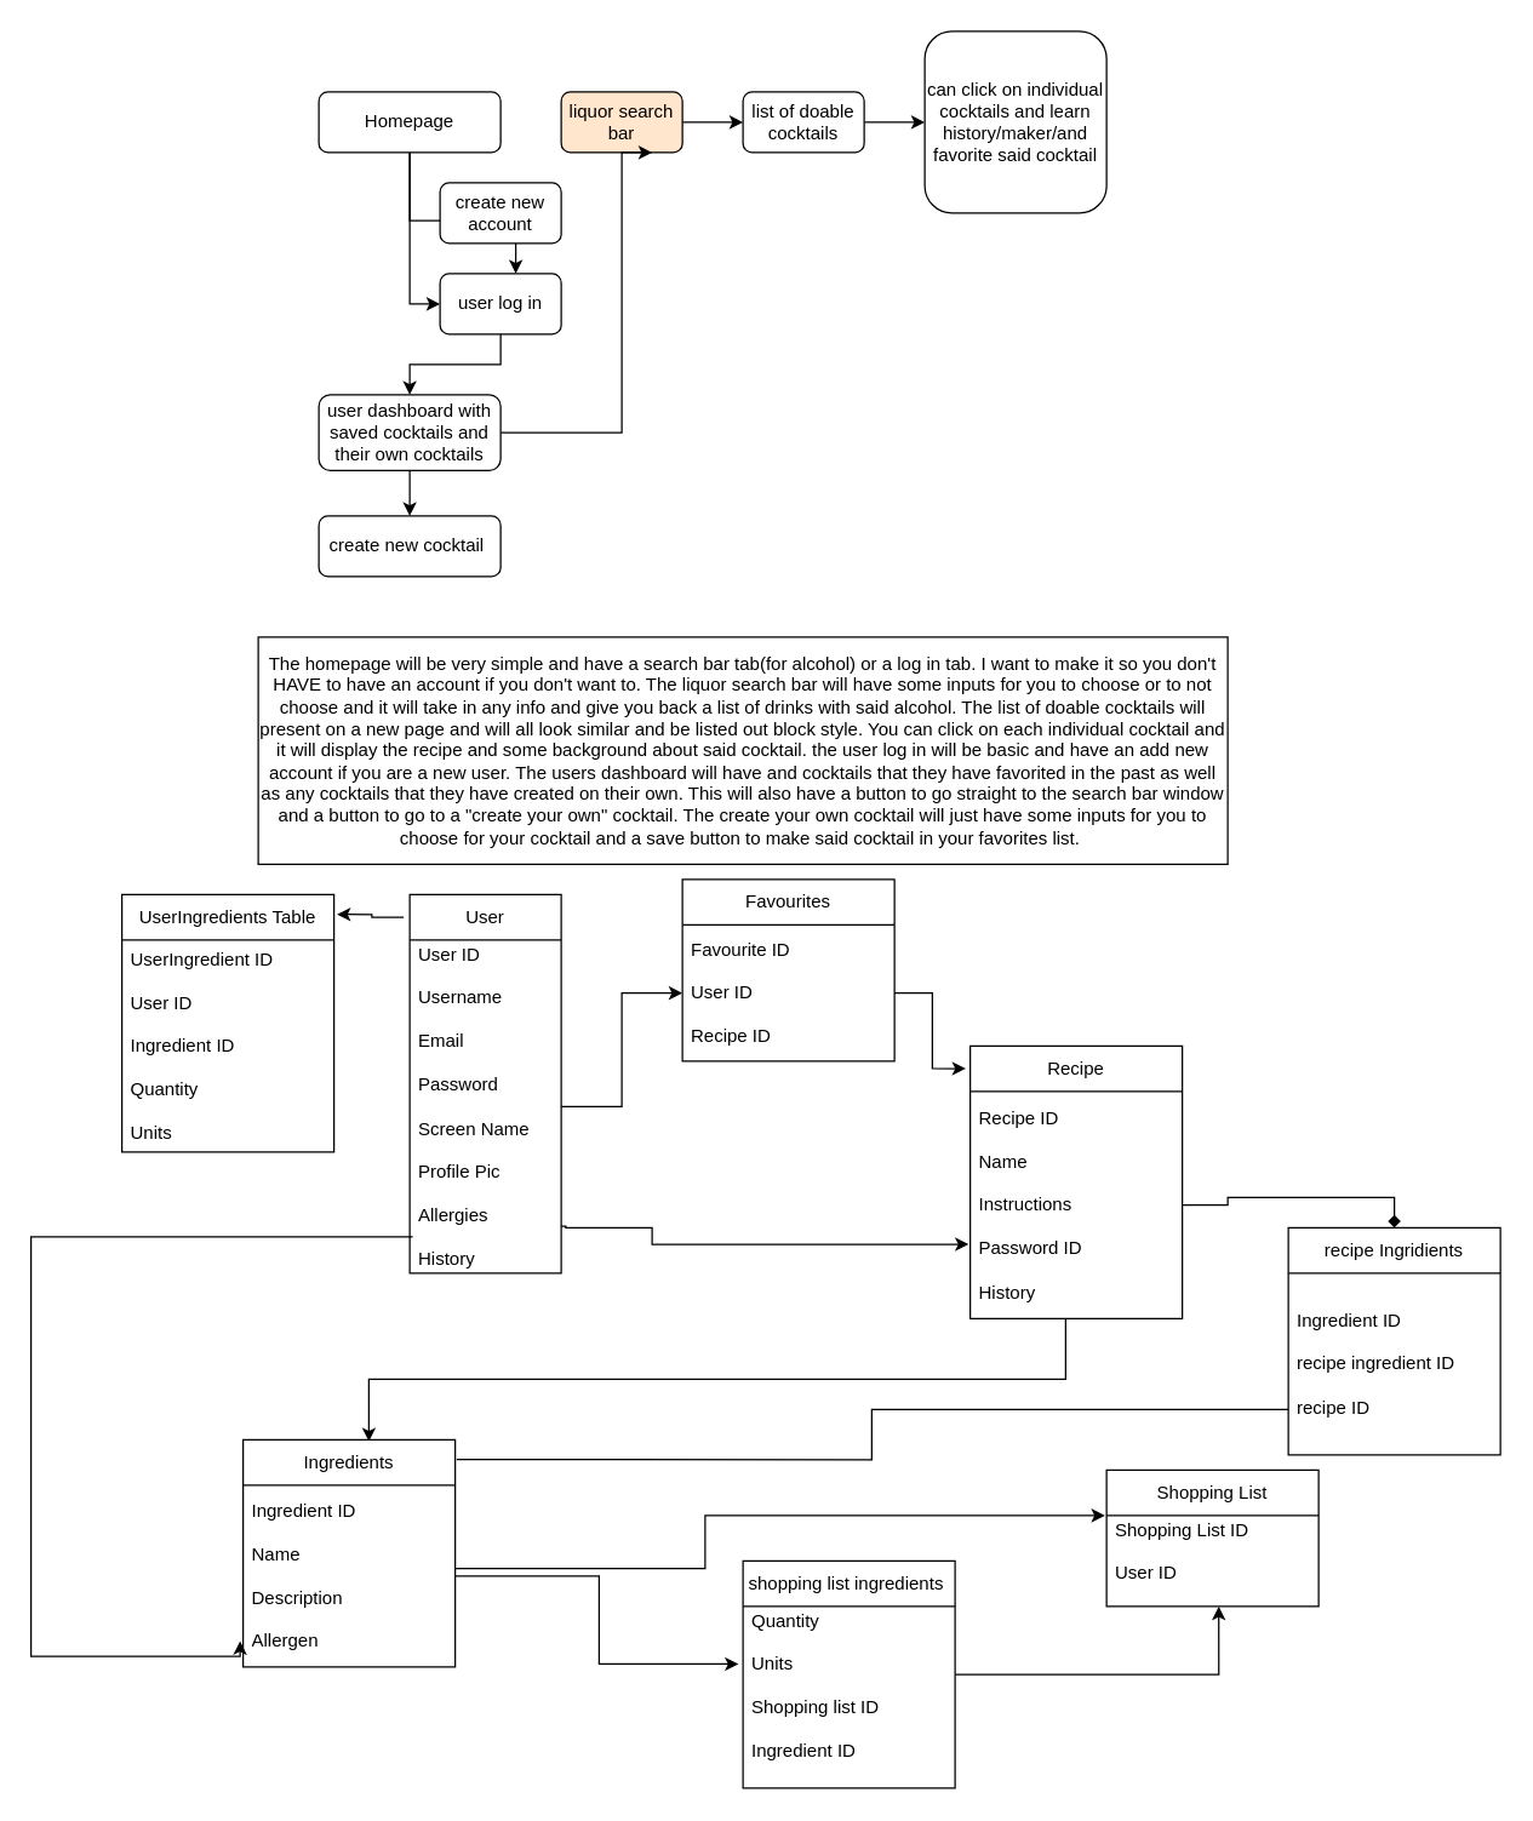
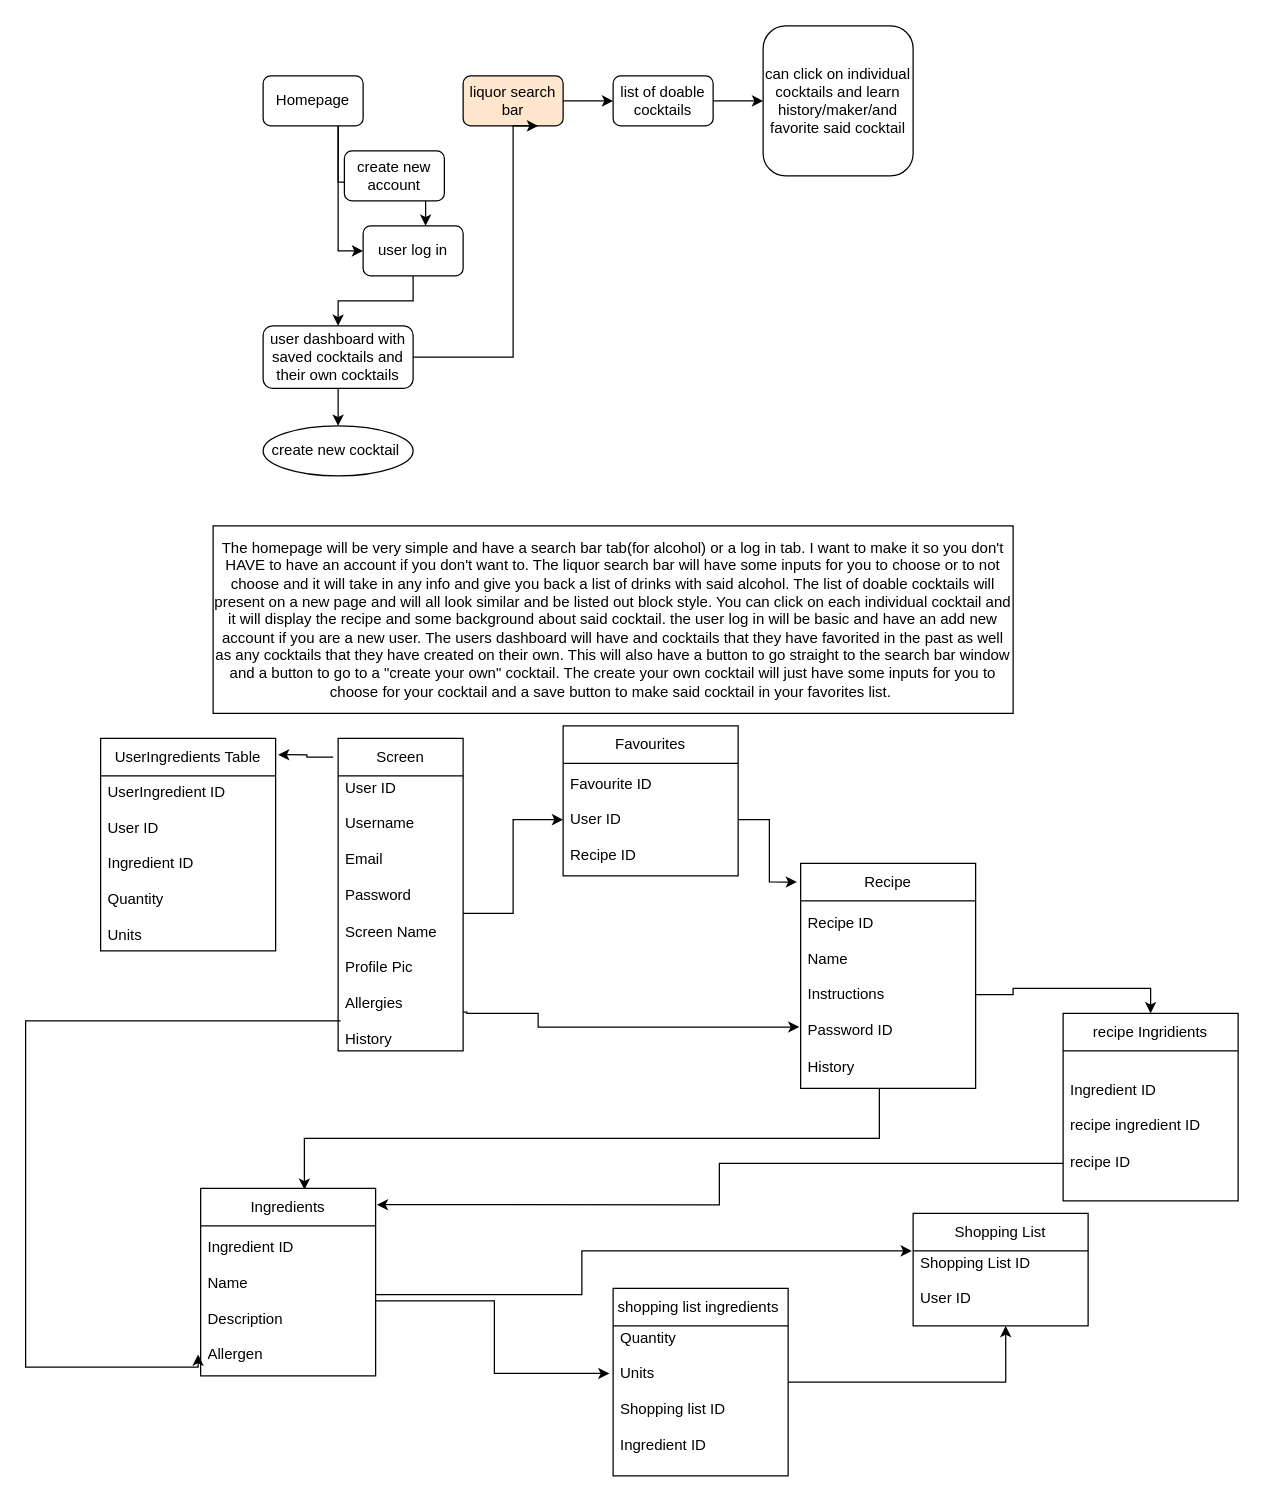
- <mxCell id="4" value="Homepage" style="rounded=1;whiteSpace=wrap;html=1;fontSize=12;glass=0;strokeWidth=1;shadow=0;" parent="1" vertex="1"><mxGeometry x="210" y="60" width="120" height="40" as="geometry" /></mxCell>
+ <mxCell id="4" value="Homepage" style="rounded=1;whiteSpace=wrap;html=1;fontSize=12;glass=0;strokeWidth=1;shadow=0;" parent="1" vertex="1"><mxGeometry x="210" y="60" width="80" height="40" as="geometry" /></mxCell>
- <mxCell id="11" value="create new account" style="rounded=1;whiteSpace=wrap;html=1;" parent="1" vertex="1"><mxGeometry x="290" y="120" width="80" height="40" as="geometry" /></mxCell>
+ <mxCell id="11" value="create new account" style="rounded=1;whiteSpace=wrap;html=1;" parent="1" vertex="1"><mxGeometry x="275" y="120" width="80" height="40" as="geometry" /></mxCell>
- <mxCell id="15" value="create new cocktail&amp;nbsp;" style="rounded=1;whiteSpace=wrap;html=1;fontSize=12;glass=0;strokeWidth=1;shadow=0;" parent="1" vertex="1"><mxGeometry x="210" y="340" width="120" height="40" as="geometry" /></mxCell>
+ <mxCell id="15" value="create new cocktail&amp;nbsp;" style="ellipse;whiteSpace=wrap;html=1;fontSize=12;glass=0;strokeWidth=1;shadow=0;" parent="1" vertex="1"><mxGeometry x="210" y="340" width="120" height="40" as="geometry" /></mxCell>
- <mxCell id="26" value="User" style="swimlane;fontStyle=0;childLayout=stackLayout;horizontal=1;startSize=30;horizontalStack=0;resizeParent=1;resizeParentMax=0;resizeLast=0;collapsible=1;marginBottom=0;whiteSpace=wrap;html=1;" vertex="1" parent="1"><mxGeometry x="270" y="590" width="100" height="250" as="geometry" /></mxCell>
+ <mxCell id="26" value="Screen" style="swimlane;fontStyle=0;childLayout=stackLayout;horizontal=1;startSize=30;horizontalStack=0;resizeParent=1;resizeParentMax=0;resizeLast=0;collapsible=1;marginBottom=0;whiteSpace=wrap;html=1;" vertex="1" parent="1"><mxGeometry x="270" y="590" width="100" height="250" as="geometry" /></mxCell>
- <mxCell id="39" style="edgeStyle=orthogonalEdgeStyle;rounded=0;orthogonalLoop=1;jettySize=auto;html=1;exitX=1;exitY=0.5;exitDx=0;exitDy=0;entryX=0.5;entryY=0;entryDx=0;entryDy=0;endArrow=diamond;" edge="1" parent="1" source="23" target="37"><mxGeometry relative="1" as="geometry"><Array as="points"><mxPoint x="810" y="795" /><mxPoint x="810" y="790" /><mxPoint x="920" y="790" /></Array></mxGeometry></mxCell>
+ <mxCell id="39" style="edgeStyle=orthogonalEdgeStyle;rounded=0;orthogonalLoop=1;jettySize=auto;html=1;exitX=1;exitY=0.5;exitDx=0;exitDy=0;entryX=0.5;entryY=0;entryDx=0;entryDy=0;" edge="1" parent="1" source="23" target="37"><mxGeometry relative="1" as="geometry"><Array as="points"><mxPoint x="810" y="795" /><mxPoint x="810" y="790" /><mxPoint x="920" y="790" /></Array></mxGeometry></mxCell>
- <mxCell id="40" style="edgeStyle=orthogonalEdgeStyle;rounded=0;orthogonalLoop=1;jettySize=auto;html=1;entryX=1.007;entryY=0.087;entryDx=0;entryDy=0;entryPerimeter=0;endArrow=none;" edge="1" parent="1" source="38" target="20"><mxGeometry relative="1" as="geometry"><Array as="points"><mxPoint x="575" y="930" /><mxPoint x="575" y="963" /></Array></mxGeometry></mxCell>
+ <mxCell id="40" style="edgeStyle=orthogonalEdgeStyle;rounded=0;orthogonalLoop=1;jettySize=auto;html=1;entryX=1.007;entryY=0.087;entryDx=0;entryDy=0;entryPerimeter=0;" edge="1" parent="1" source="38" target="20"><mxGeometry relative="1" as="geometry"><Array as="points"><mxPoint x="575" y="930" /><mxPoint x="575" y="963" /></Array></mxGeometry></mxCell>
